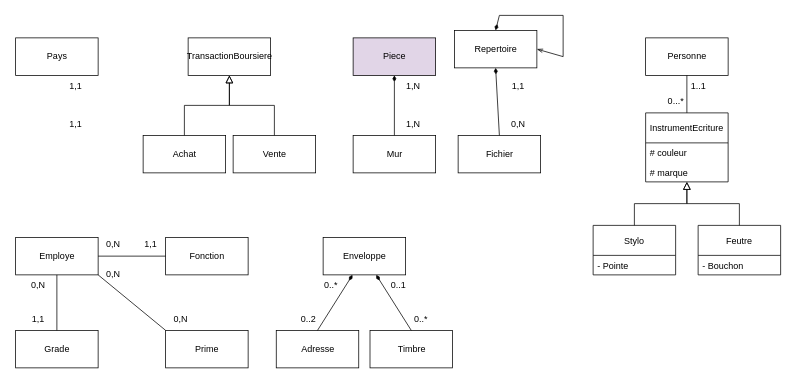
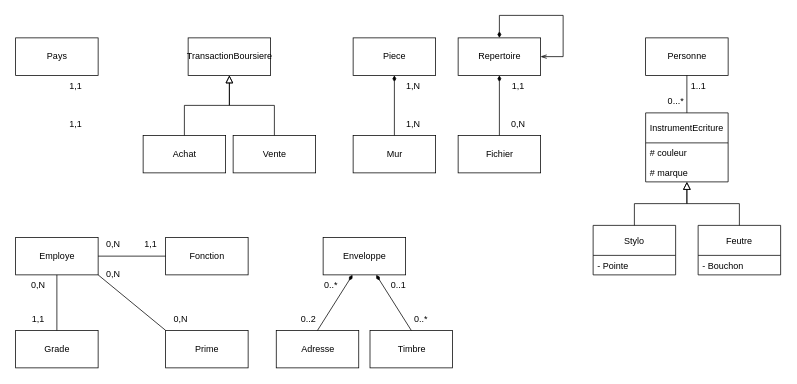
- <mxCell id="15" value="Repertoire" style="html=1;" vertex="1" parent="1"><mxGeometry x="605" y="40" width="110" height="50" as="geometry" /></mxCell>
+ <mxCell id="15" value="Repertoire" style="html=1;" vertex="1" parent="1"><mxGeometry x="610" y="50" width="110" height="50" as="geometry" /></mxCell>
- <mxCell id="10" value="Piece" style="html=1;fillColor=#e1d5e7;" vertex="1" parent="1"><mxGeometry x="470" y="50" width="110" height="50" as="geometry" /></mxCell>
+ <mxCell id="10" value="Piece" style="html=1;" vertex="1" parent="1"><mxGeometry x="470" y="50" width="110" height="50" as="geometry" /></mxCell>
